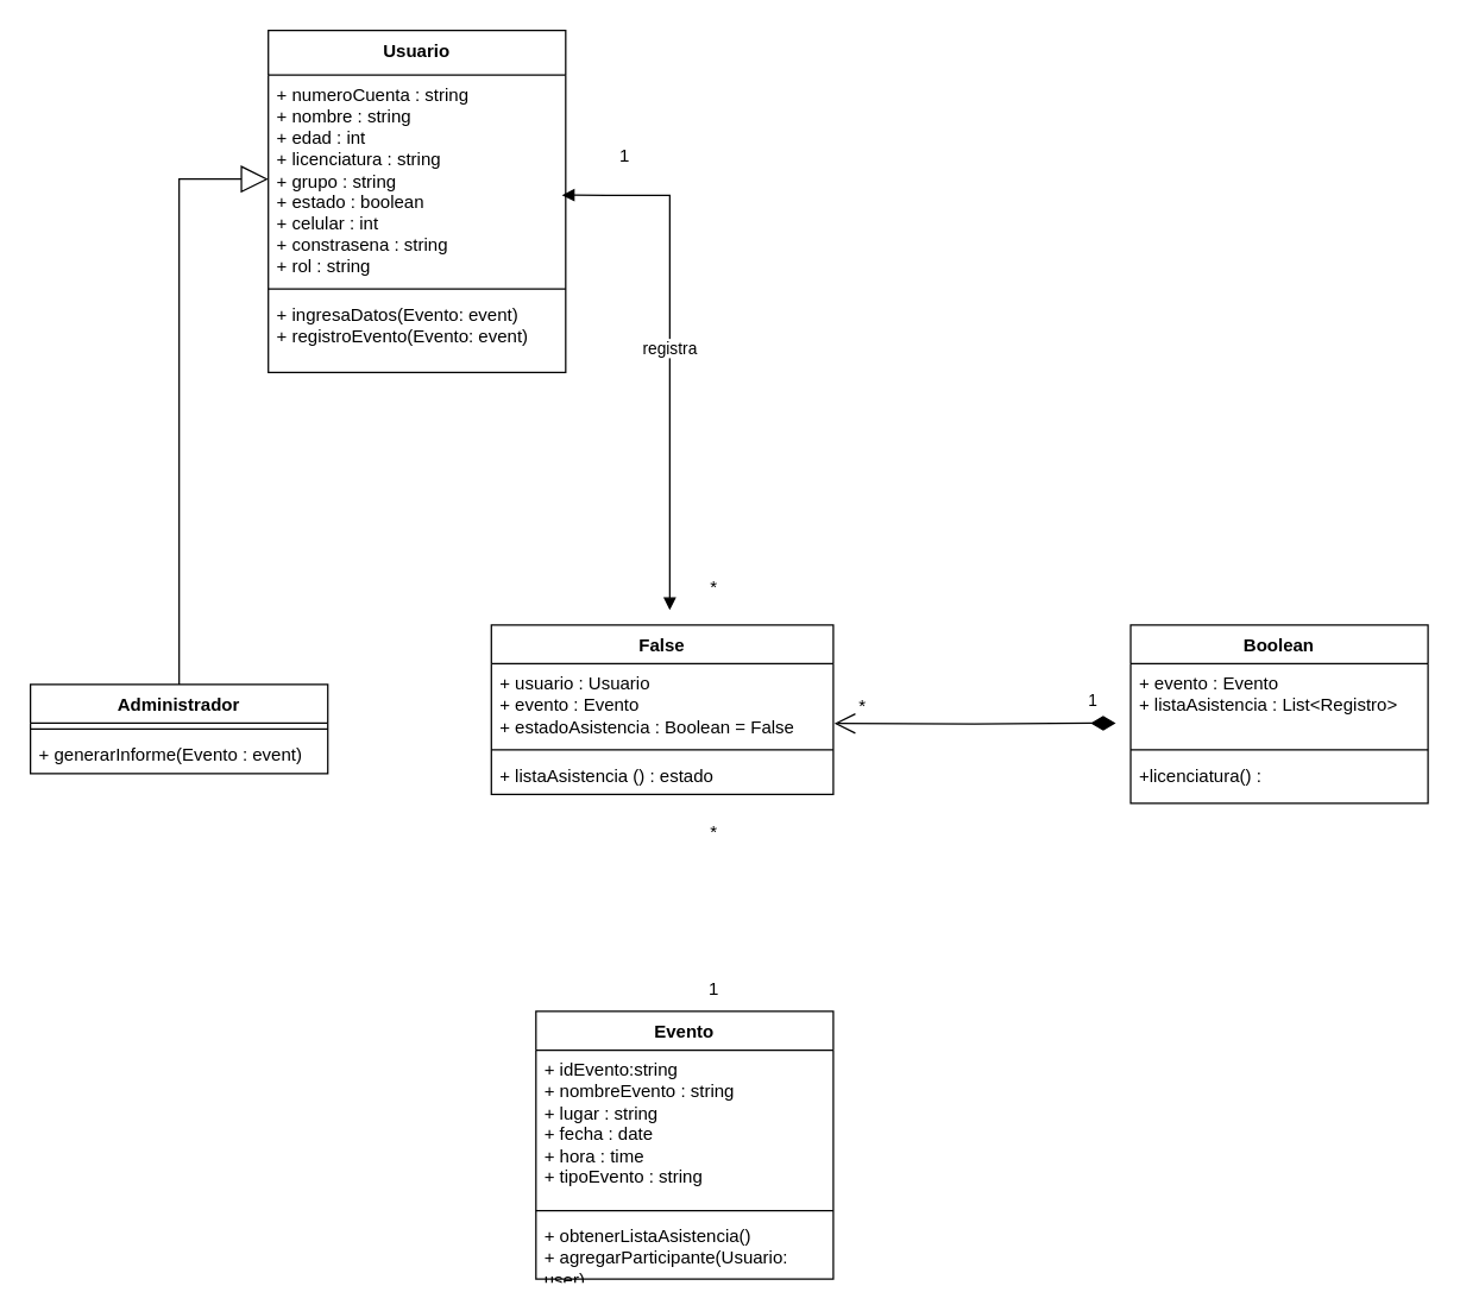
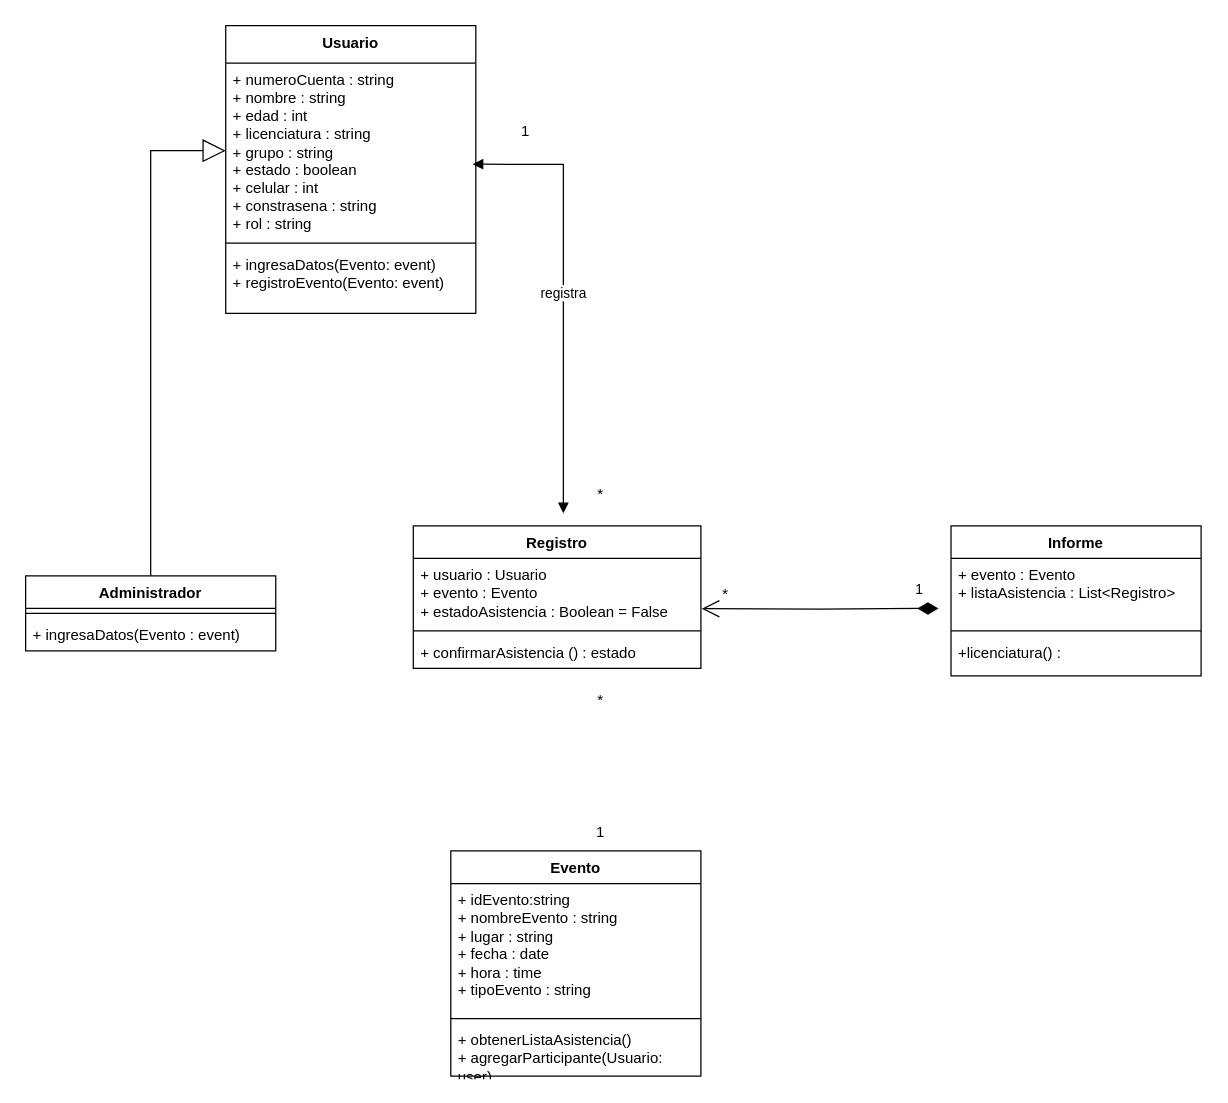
- <mxCell id="17" value="False" style="swimlane;fontStyle=1;align=center;verticalAlign=top;childLayout=stackLayout;horizontal=1;startSize=26;horizontalStack=0;resizeParent=1;resizeParentMax=0;resizeLast=0;collapsible=1;marginBottom=0;whiteSpace=wrap;html=1;" vertex="1" parent="1"><mxGeometry x="330" y="420" width="230" height="114" as="geometry" /></mxCell>
+ <mxCell id="17" value="Registro" style="swimlane;fontStyle=1;align=center;verticalAlign=top;childLayout=stackLayout;horizontal=1;startSize=26;horizontalStack=0;resizeParent=1;resizeParentMax=0;resizeLast=0;collapsible=1;marginBottom=0;whiteSpace=wrap;html=1;" vertex="1" parent="1"><mxGeometry x="330" y="420" width="230" height="114" as="geometry" /></mxCell>
- <mxCell id="6" value="Boolean" style="swimlane;fontStyle=1;align=center;verticalAlign=top;childLayout=stackLayout;horizontal=1;startSize=26;horizontalStack=0;resizeParent=1;resizeParentMax=0;resizeLast=0;collapsible=1;marginBottom=0;whiteSpace=wrap;html=1;" vertex="1" parent="1"><mxGeometry x="760" y="420" width="200" height="120" as="geometry" /></mxCell>
+ <mxCell id="6" value="Informe" style="swimlane;fontStyle=1;align=center;verticalAlign=top;childLayout=stackLayout;horizontal=1;startSize=26;horizontalStack=0;resizeParent=1;resizeParentMax=0;resizeLast=0;collapsible=1;marginBottom=0;whiteSpace=wrap;html=1;" vertex="1" parent="1"><mxGeometry x="760" y="420" width="200" height="120" as="geometry" /></mxCell>
- <mxCell id="16" value="+ generarInforme(Evento : event)" style="text;strokeColor=none;fillColor=none;align=left;verticalAlign=top;spacingLeft=4;spacingRight=4;overflow=hidden;rotatable=0;points=[[0,0.5],[1,0.5]];portConstraint=eastwest;whiteSpace=wrap;html=1;" vertex="1" parent="14"><mxGeometry y="34" width="200" height="26" as="geometry" /></mxCell>
+ <mxCell id="16" value="+ ingresaDatos(Evento : event)" style="text;strokeColor=none;fillColor=none;align=left;verticalAlign=top;spacingLeft=4;spacingRight=4;overflow=hidden;rotatable=0;points=[[0,0.5],[1,0.5]];portConstraint=eastwest;whiteSpace=wrap;html=1;" vertex="1" parent="14"><mxGeometry y="34" width="200" height="26" as="geometry" /></mxCell>
- <mxCell id="20" value="+ listaAsistencia () : estado" style="text;strokeColor=none;fillColor=none;align=left;verticalAlign=top;spacingLeft=4;spacingRight=4;overflow=hidden;rotatable=0;points=[[0,0.5],[1,0.5]];portConstraint=eastwest;whiteSpace=wrap;html=1;" vertex="1" parent="17"><mxGeometry y="88" width="230" height="26" as="geometry" /></mxCell>
+ <mxCell id="20" value="+ confirmarAsistencia () : estado" style="text;strokeColor=none;fillColor=none;align=left;verticalAlign=top;spacingLeft=4;spacingRight=4;overflow=hidden;rotatable=0;points=[[0,0.5],[1,0.5]];portConstraint=eastwest;whiteSpace=wrap;html=1;" vertex="1" parent="17"><mxGeometry y="88" width="230" height="26" as="geometry" /></mxCell>
